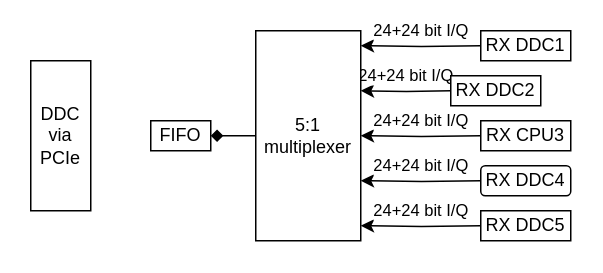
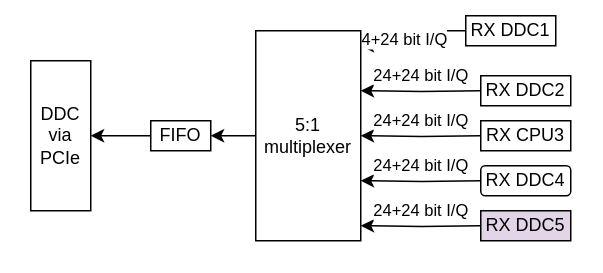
- <mxCell id="3" value="RX DDC1" style="rounded=0;whiteSpace=wrap;html=1;" vertex="1" parent="1"><mxGeometry x="320" y="20" width="60" height="20" as="geometry" /></mxCell>
+ <mxCell id="3" value="RX DDC1" style="rounded=0;whiteSpace=wrap;html=1;" vertex="1" parent="1"><mxGeometry x="310" y="10" width="60" height="20" as="geometry" /></mxCell>
- <mxCell id="5" value="RX DDC2" style="rounded=0;whiteSpace=wrap;html=1;" vertex="1" parent="1"><mxGeometry x="300" y="50" width="60" height="20" as="geometry" /></mxCell>
+ <mxCell id="5" value="RX DDC2" style="rounded=0;whiteSpace=wrap;html=1;" vertex="1" parent="1"><mxGeometry x="320" y="50" width="60" height="20" as="geometry" /></mxCell>
+ <mxCell id="14" style="edgeStyle=orthogonalEdgeStyle;rounded=0;orthogonalLoop=1;jettySize=auto;html=1;exitX=0;exitY=0.5;exitDx=0;exitDy=0;entryX=1;entryY=0.5;entryDx=0;entryDy=0;startArrow=none;startFill=0;endArrow=classic;endFill=1;" edge="1" parent="1" source="15" target="16"><mxGeometry relative="1" as="geometry" /></mxCell>
- <mxCell id="12" style="edgeStyle=orthogonalEdgeStyle;rounded=0;orthogonalLoop=1;jettySize=auto;html=1;exitX=0;exitY=0.5;exitDx=0;exitDy=0;entryX=1;entryY=0.5;entryDx=0;entryDy=0;startArrow=none;startFill=0;endArrow=diamond;endFill=1;" edge="1" parent="1" source="13" target="15"><mxGeometry relative="1" as="geometry" /></mxCell>
+ <mxCell id="12" style="edgeStyle=orthogonalEdgeStyle;rounded=0;orthogonalLoop=1;jettySize=auto;html=1;exitX=0;exitY=0.5;exitDx=0;exitDy=0;entryX=1;entryY=0.5;entryDx=0;entryDy=0;startArrow=none;startFill=0;endArrow=classic;endFill=1;" edge="1" parent="1" source="13" target="15"><mxGeometry relative="1" as="geometry" /></mxCell>
- <mxCell id="11" value="RX DDC5" style="rounded=0;whiteSpace=wrap;html=1;" vertex="1" parent="1"><mxGeometry x="320" y="140" width="60" height="20" as="geometry" /></mxCell>
+ <mxCell id="11" value="RX DDC5" style="rounded=0;whiteSpace=wrap;html=1;fillColor=#e1d5e7;" vertex="1" parent="1"><mxGeometry x="320" y="140" width="60" height="20" as="geometry" /></mxCell>
